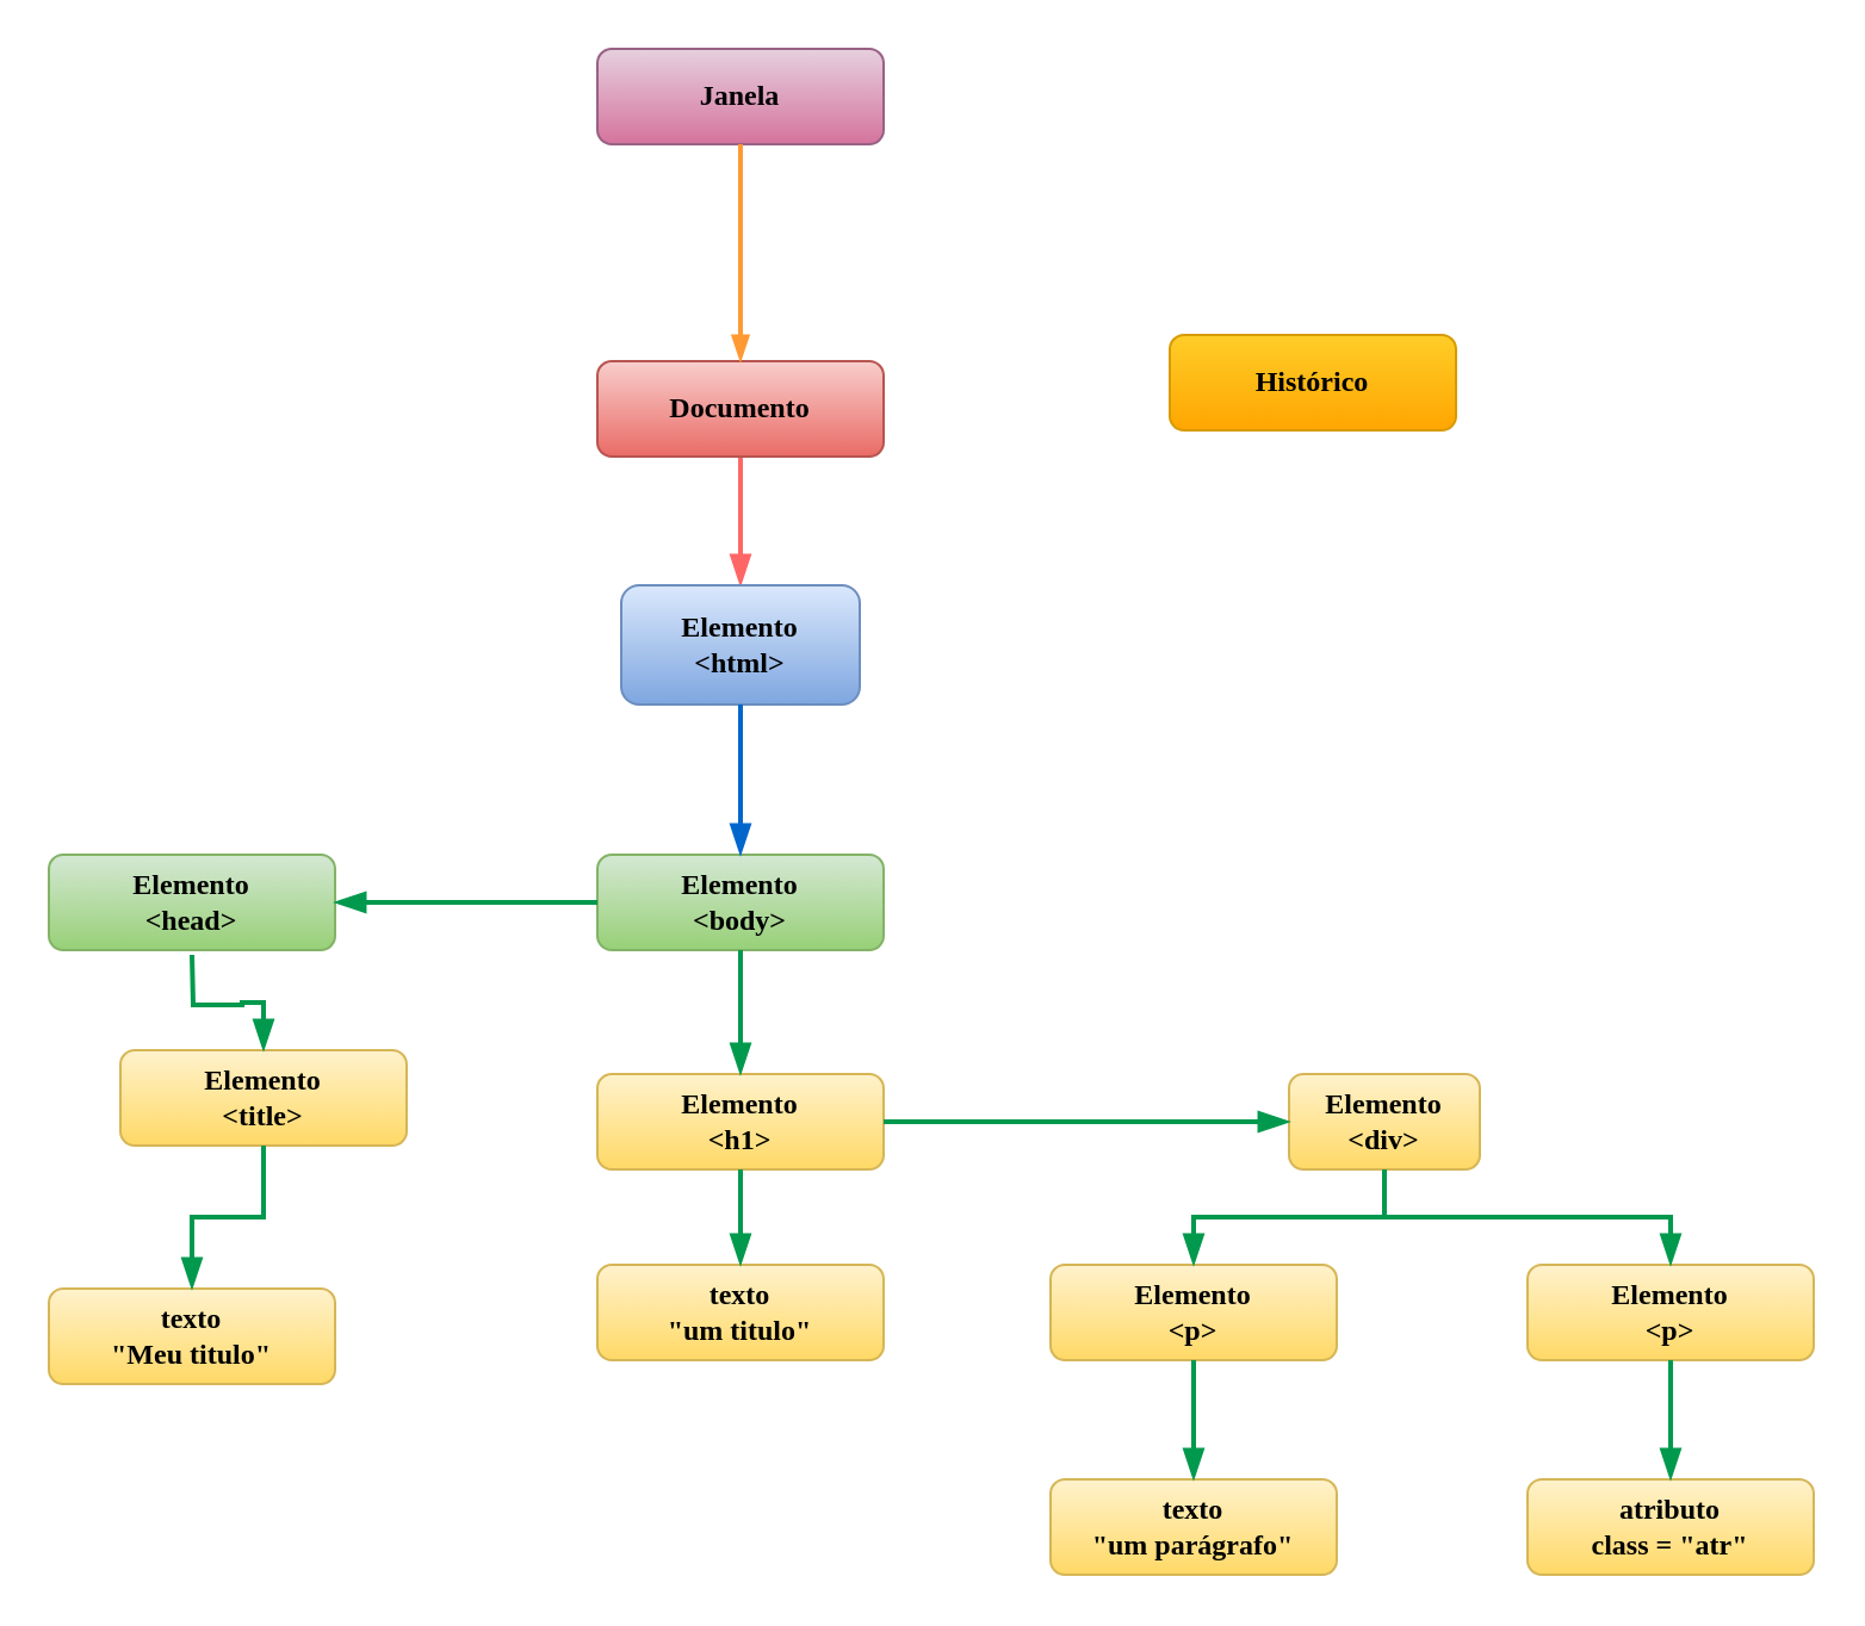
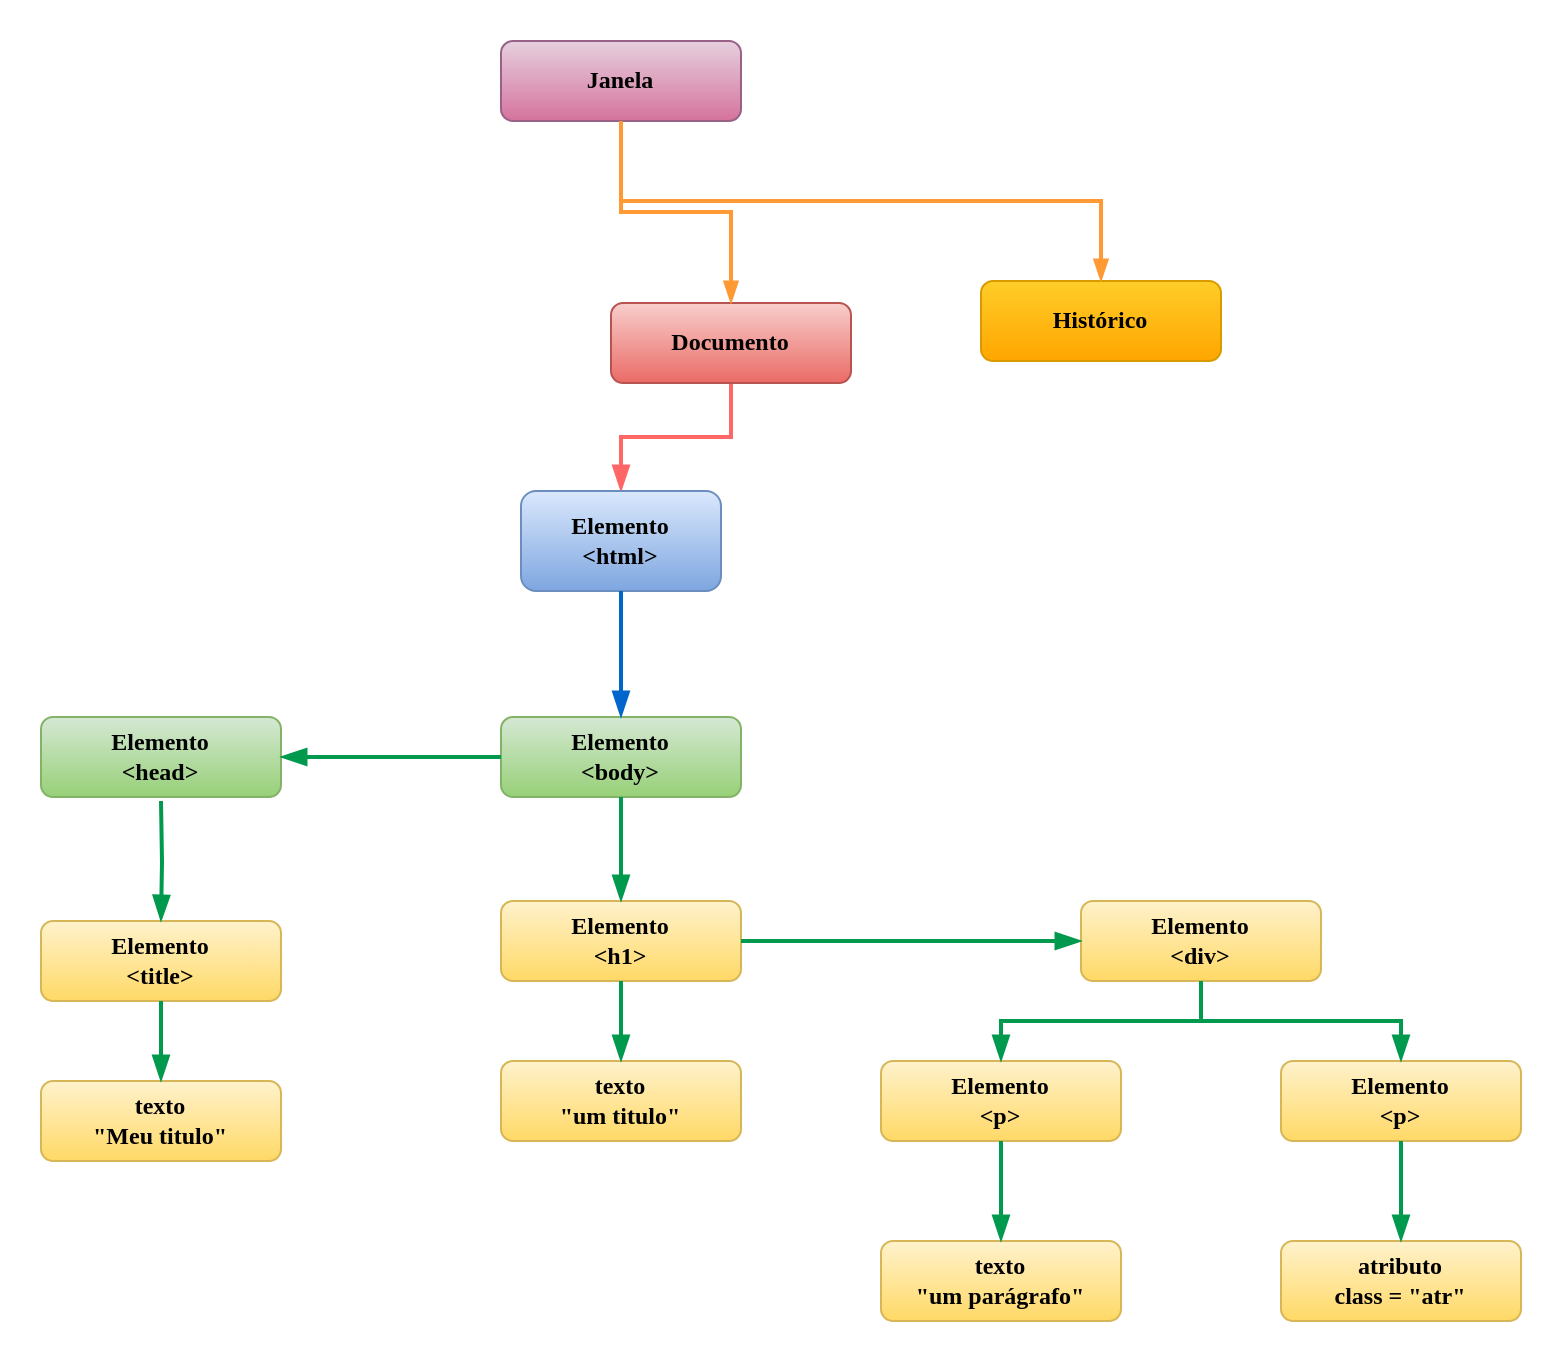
+ <mxCell id="8" value="" style="rounded=0;html=1;jettySize=auto;orthogonalLoop=1;fontSize=11;endArrow=blockThin;endFill=1;strokeWidth=2;shadow=0;labelBackgroundColor=none;edgeStyle=orthogonalEdgeStyle;exitX=0.5;exitY=1;exitDx=0;exitDy=0;entryX=0.5;entryY=0;entryDx=0;entryDy=0;fillColor=#f0a30a;strokeColor=#FF9933;" edge="1" parent="1" source="2" target="4"><mxGeometry relative="1" as="geometry"><mxPoint x="490" y="110" as="sourcePoint" /><mxPoint x="320" y="200" as="targetPoint" /></mxGeometry></mxCell>
- <mxCell id="9" value="&lt;b&gt;&lt;font face=&quot;Verdana&quot;&gt;Documento&lt;/font&gt;&lt;/b&gt;" style="rounded=1;whiteSpace=wrap;html=1;fontSize=12;glass=0;strokeWidth=1;shadow=0;fillColor=#f8cecc;gradientColor=#ea6b66;strokeColor=#b85450;" vertex="1" parent="1"><mxGeometry x="250" y="151" width="120" height="40" as="geometry" /></mxCell>
+ <mxCell id="9" value="&lt;b&gt;&lt;font face=&quot;Verdana&quot;&gt;Documento&lt;/font&gt;&lt;/b&gt;" style="rounded=1;whiteSpace=wrap;html=1;fontSize=12;glass=0;strokeWidth=1;shadow=0;fillColor=#f8cecc;gradientColor=#ea6b66;strokeColor=#b85450;" vertex="1" parent="1"><mxGeometry x="305" y="151" width="120" height="40" as="geometry" /></mxCell>
- <mxCell id="13" value="&lt;div&gt;&lt;b&gt;&lt;font face=&quot;Verdana&quot;&gt;Elemento&lt;/font&gt;&lt;/b&gt;&lt;/div&gt;&lt;div&gt;&lt;b&gt;&lt;font face=&quot;Verdana&quot;&gt;&amp;lt;title&amp;gt;&lt;br&gt;&lt;/font&gt;&lt;/b&gt;&lt;/div&gt;" style="rounded=1;whiteSpace=wrap;html=1;fontSize=12;glass=0;strokeWidth=1;shadow=0;fillColor=#fff2cc;gradientColor=#ffd966;strokeColor=#d6b656;" vertex="1" parent="1"><mxGeometry x="50" y="440" width="120" height="40" as="geometry" /></mxCell>
+ <mxCell id="13" value="&lt;div&gt;&lt;b&gt;&lt;font face=&quot;Verdana&quot;&gt;Elemento&lt;/font&gt;&lt;/b&gt;&lt;/div&gt;&lt;div&gt;&lt;b&gt;&lt;font face=&quot;Verdana&quot;&gt;&amp;lt;title&amp;gt;&lt;br&gt;&lt;/font&gt;&lt;/b&gt;&lt;/div&gt;" style="rounded=1;whiteSpace=wrap;html=1;fontSize=12;glass=0;strokeWidth=1;shadow=0;fillColor=#fff2cc;gradientColor=#ffd966;strokeColor=#d6b656;" vertex="1" parent="1"><mxGeometry x="20" y="460" width="120" height="40" as="geometry" /></mxCell>
- <mxCell id="17" value="&lt;div&gt;&lt;b&gt;&lt;font face=&quot;Verdana&quot;&gt;Elemento&lt;/font&gt;&lt;/b&gt;&lt;/div&gt;&lt;div&gt;&lt;b&gt;&lt;font face=&quot;Verdana&quot;&gt;&amp;lt;div&amp;gt;&lt;br&gt;&lt;/font&gt;&lt;/b&gt;&lt;/div&gt;" style="rounded=1;whiteSpace=wrap;html=1;fontSize=12;glass=0;strokeWidth=1;shadow=0;fillColor=#fff2cc;gradientColor=#ffd966;strokeColor=#d6b656;" vertex="1" parent="1"><mxGeometry x="540" y="450" width="80" height="40" as="geometry" /></mxCell>
+ <mxCell id="17" value="&lt;div&gt;&lt;b&gt;&lt;font face=&quot;Verdana&quot;&gt;Elemento&lt;/font&gt;&lt;/b&gt;&lt;/div&gt;&lt;div&gt;&lt;b&gt;&lt;font face=&quot;Verdana&quot;&gt;&amp;lt;div&amp;gt;&lt;br&gt;&lt;/font&gt;&lt;/b&gt;&lt;/div&gt;" style="rounded=1;whiteSpace=wrap;html=1;fontSize=12;glass=0;strokeWidth=1;shadow=0;fillColor=#fff2cc;gradientColor=#ffd966;strokeColor=#d6b656;" vertex="1" parent="1"><mxGeometry x="540" y="450" width="120" height="40" as="geometry" /></mxCell>
